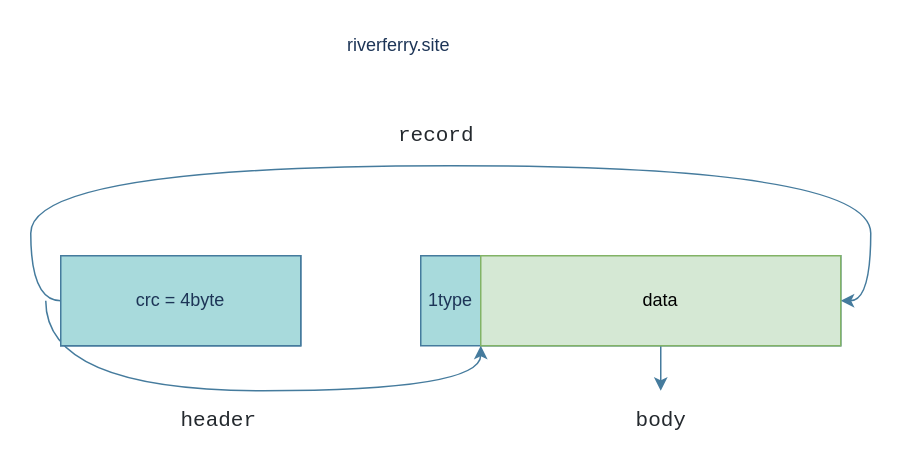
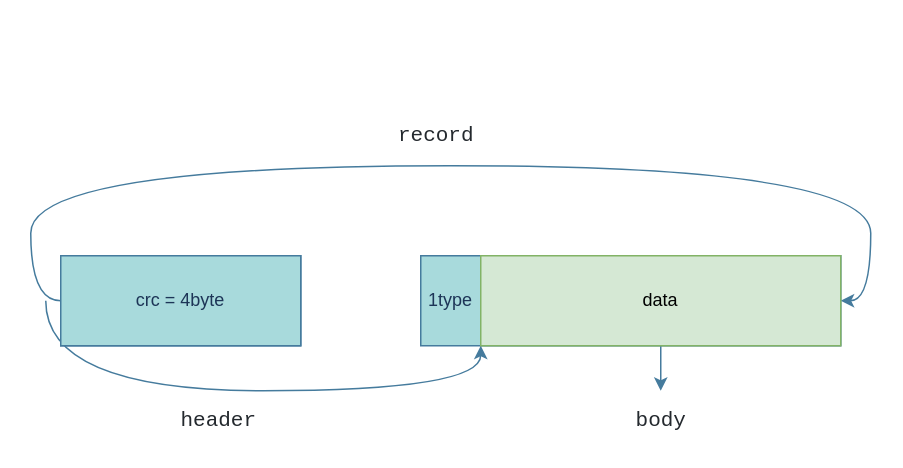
- <mxCell id="13" value="riverferry.site" style="text;html=1;align=center;verticalAlign=middle;resizable=0;points=[];autosize=1;strokeColor=none;fillColor=none;fontColor=#1D3557;" vertex="1" parent="1"><mxGeometry x="225" y="20" width="80" height="20" as="geometry" /></mxCell>
